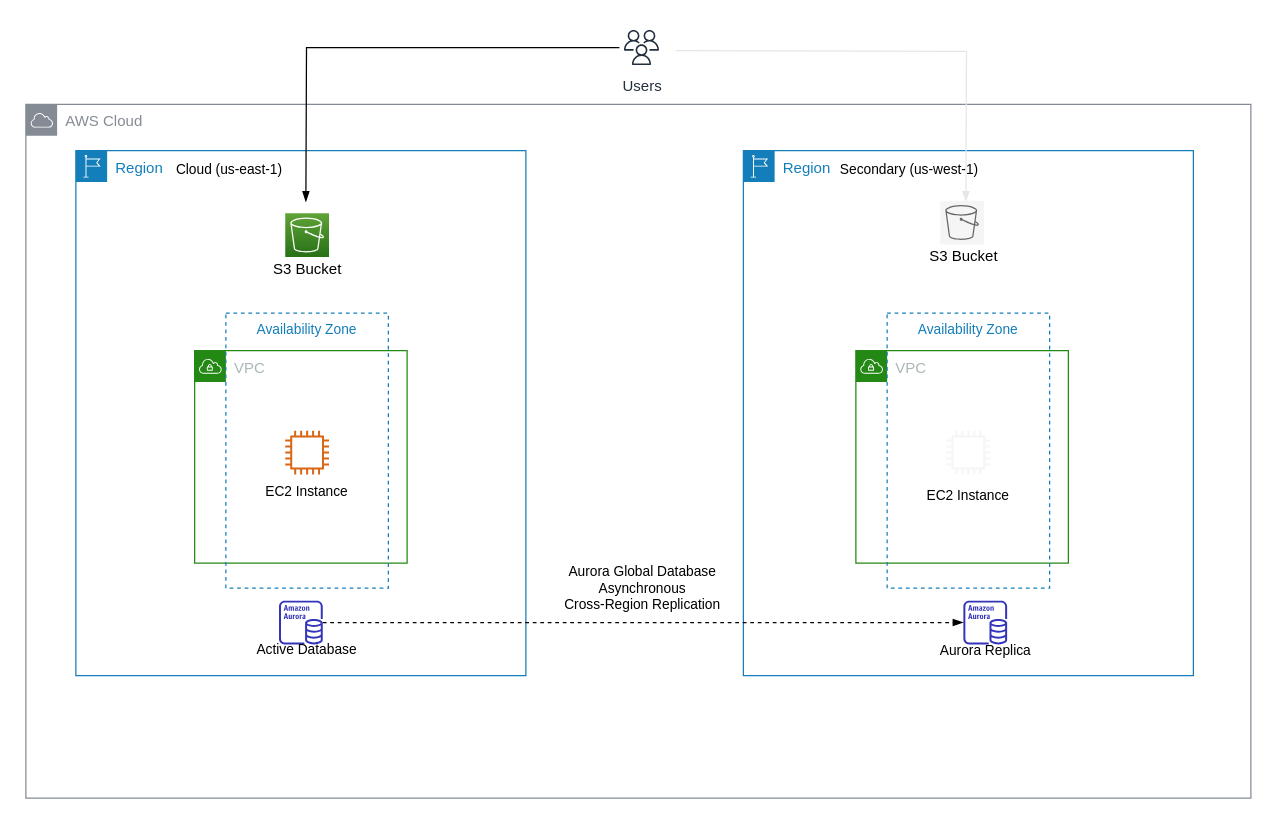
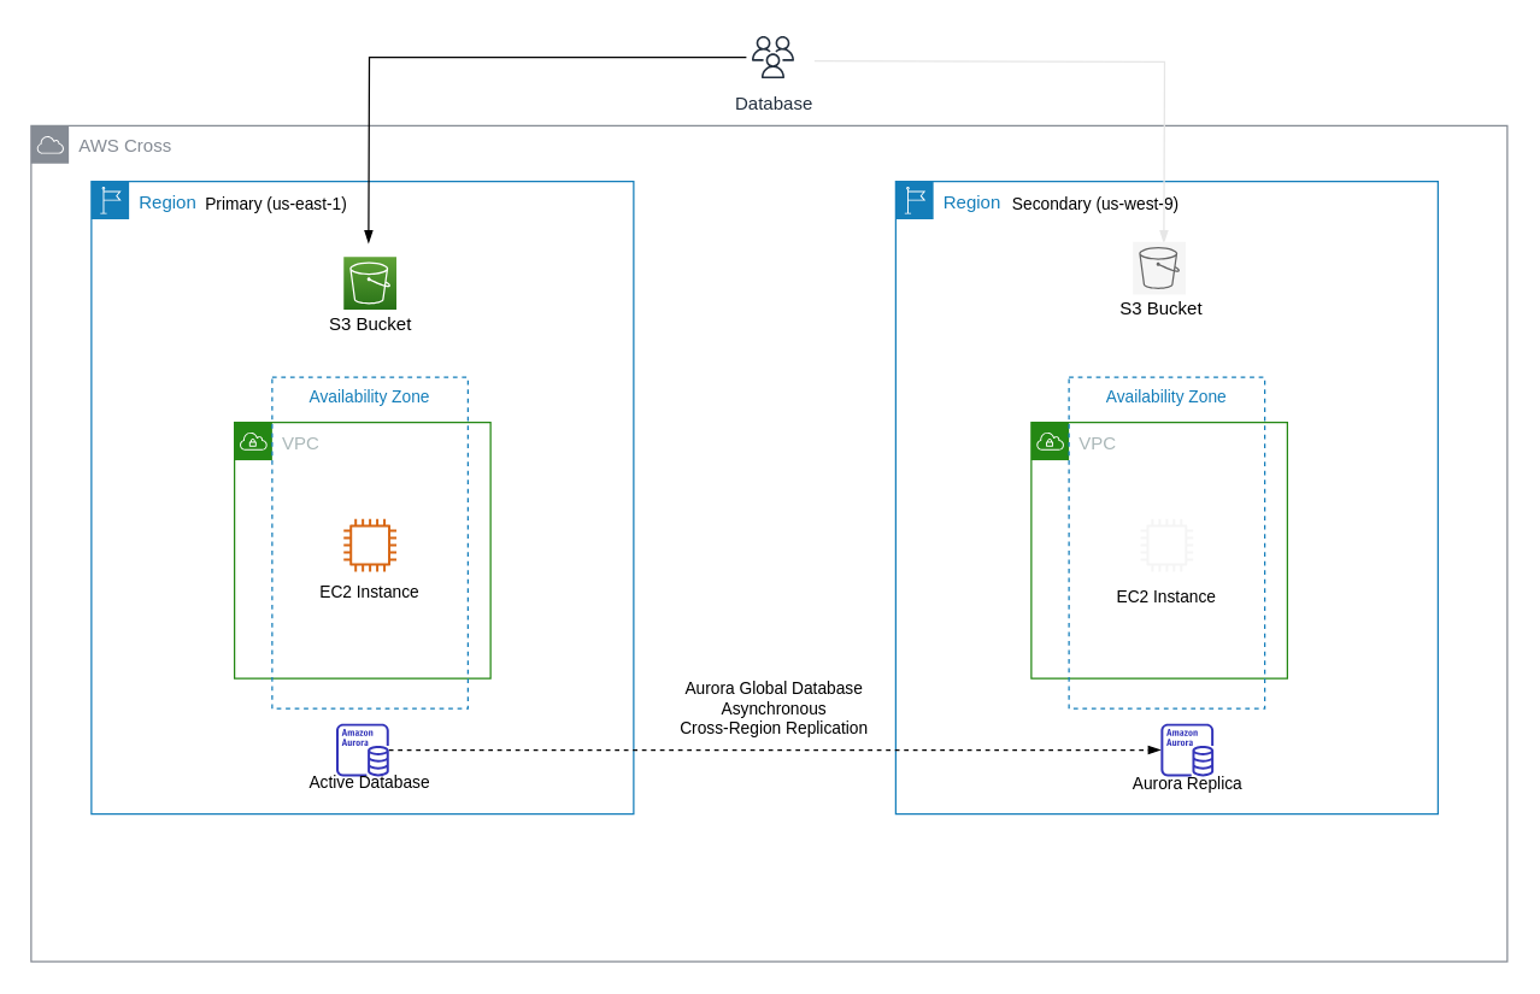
- <mxCell id="27" value="Users" style="outlineConnect=0;fontColor=#232F3E;gradientColor=none;strokeColor=#232F3E;fillColor=#ffffff;dashed=0;verticalLabelPosition=bottom;verticalAlign=top;align=center;html=1;fontSize=12;fontStyle=0;aspect=fixed;shape=mxgraph.aws4.resourceIcon;resIcon=mxgraph.aws4.users;" parent="1" vertex="1"><mxGeometry x="495" y="20" width="35" height="35" as="geometry" /></mxCell>
+ <mxCell id="27" value="Database" style="outlineConnect=0;fontColor=#232F3E;gradientColor=none;strokeColor=#232F3E;fillColor=#ffffff;dashed=0;verticalLabelPosition=bottom;verticalAlign=top;align=center;html=1;fontSize=12;fontStyle=0;aspect=fixed;shape=mxgraph.aws4.resourceIcon;resIcon=mxgraph.aws4.users;" parent="1" vertex="1"><mxGeometry x="495" y="20" width="35" height="35" as="geometry" /></mxCell>
- <mxCell id="4" value="AWS Cloud" style="outlineConnect=0;gradientColor=none;html=1;whiteSpace=wrap;fontSize=12;fontStyle=0;shape=mxgraph.aws4.group;grIcon=mxgraph.aws4.group_aws_cloud;strokeColor=#858B94;fillColor=none;verticalAlign=top;align=left;spacingLeft=30;fontColor=#858B94;dashed=0;" parent="1" vertex="1"><mxGeometry x="20" y="83" width="980" height="555" as="geometry" /></mxCell>
+ <mxCell id="4" value="AWS Cross" style="outlineConnect=0;gradientColor=none;html=1;whiteSpace=wrap;fontSize=12;fontStyle=0;shape=mxgraph.aws4.group;grIcon=mxgraph.aws4.group_aws_cloud;strokeColor=#858B94;fillColor=none;verticalAlign=top;align=left;spacingLeft=30;fontColor=#858B94;dashed=0;" parent="1" vertex="1"><mxGeometry x="20" y="83" width="980" height="555" as="geometry" /></mxCell>
- <mxCell id="5" value="Cloud (us-east-1)" style="text;html=1;strokeColor=none;fillColor=none;align=center;verticalAlign=middle;whiteSpace=wrap;rounded=0;fontSize=11;" parent="1" vertex="1"><mxGeometry x="132.5" y="120" width="100" height="30" as="geometry" /></mxCell>
+ <mxCell id="5" value="Primary (us-east-1)" style="text;html=1;strokeColor=none;fillColor=none;align=center;verticalAlign=middle;whiteSpace=wrap;rounded=0;fontSize=11;" parent="1" vertex="1"><mxGeometry x="132.5" y="120" width="100" height="30" as="geometry" /></mxCell>
- <mxCell id="6" value="Secondary (us-west-1)" style="text;html=1;strokeColor=none;fillColor=none;align=center;verticalAlign=middle;whiteSpace=wrap;rounded=0;fontSize=11;" parent="1" vertex="1"><mxGeometry x="667" y="120" width="120" height="30" as="geometry" /></mxCell>
+ <mxCell id="6" value="Secondary (us-west-9)" style="text;html=1;strokeColor=none;fillColor=none;align=center;verticalAlign=middle;whiteSpace=wrap;rounded=0;fontSize=11;" parent="1" vertex="1"><mxGeometry x="667" y="120" width="120" height="30" as="geometry" /></mxCell>
